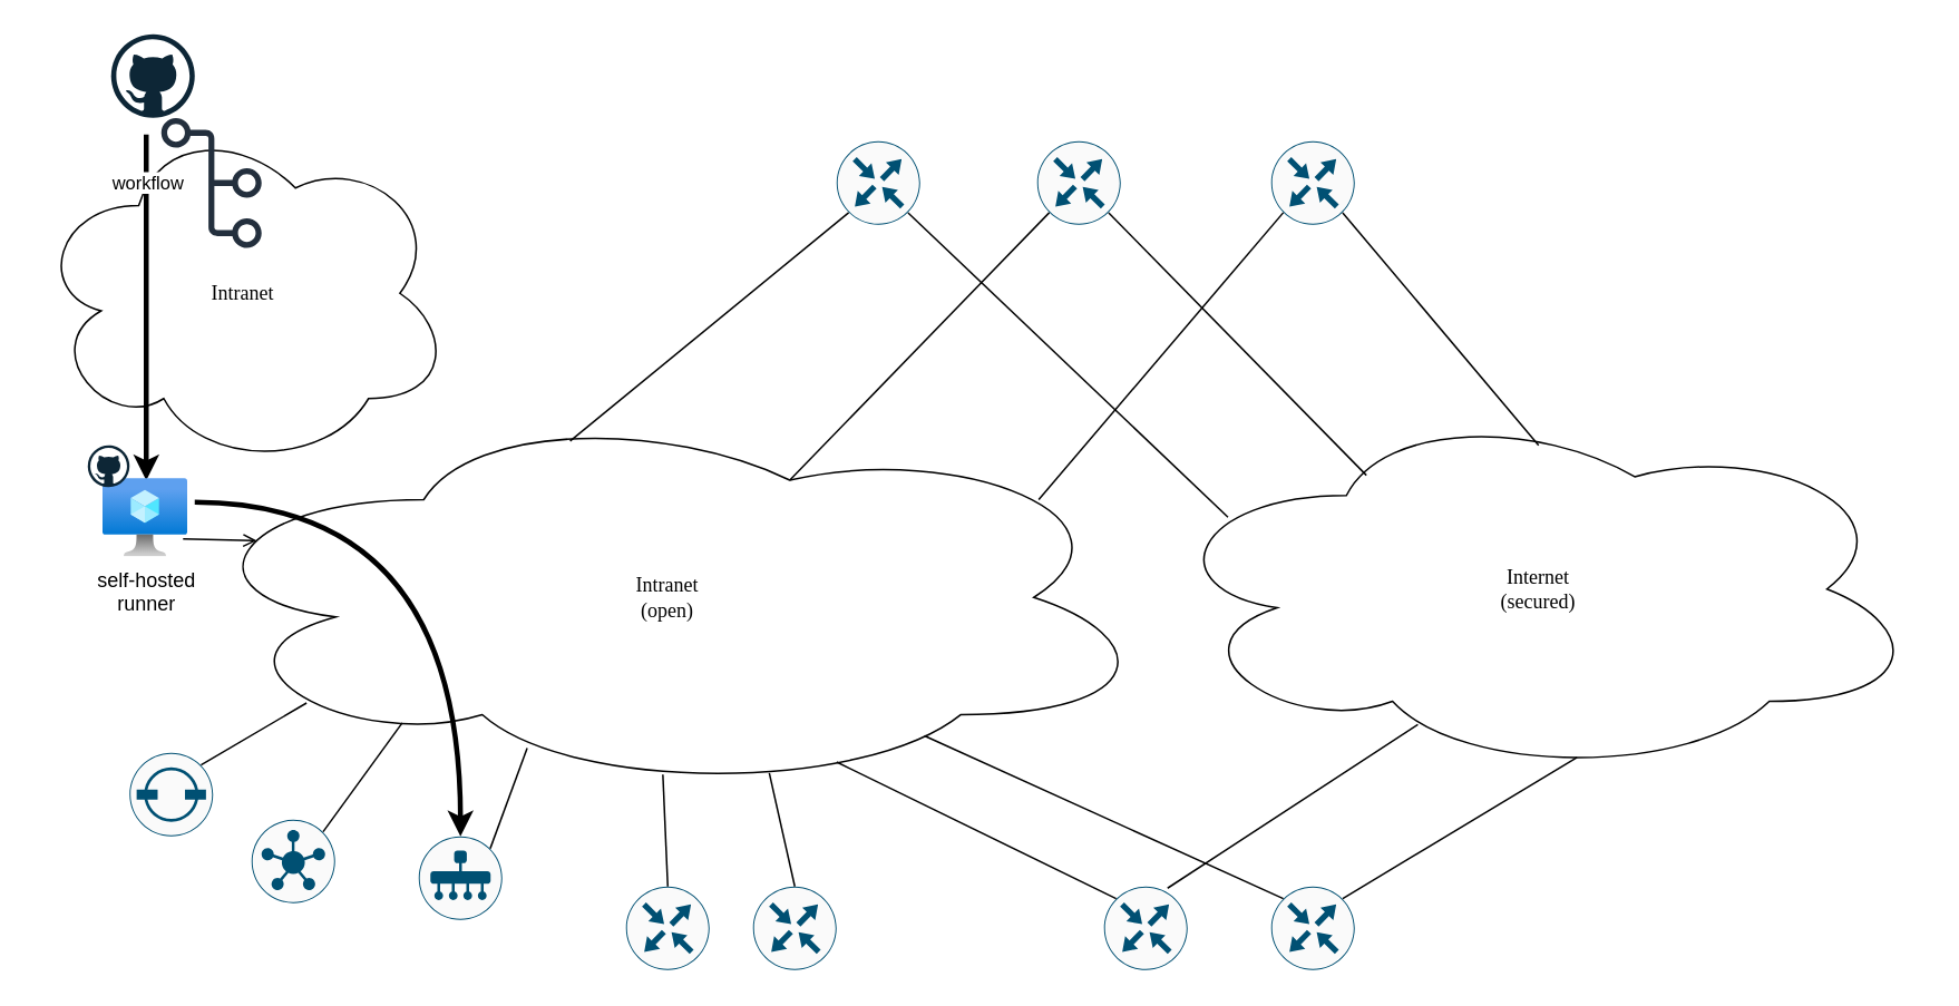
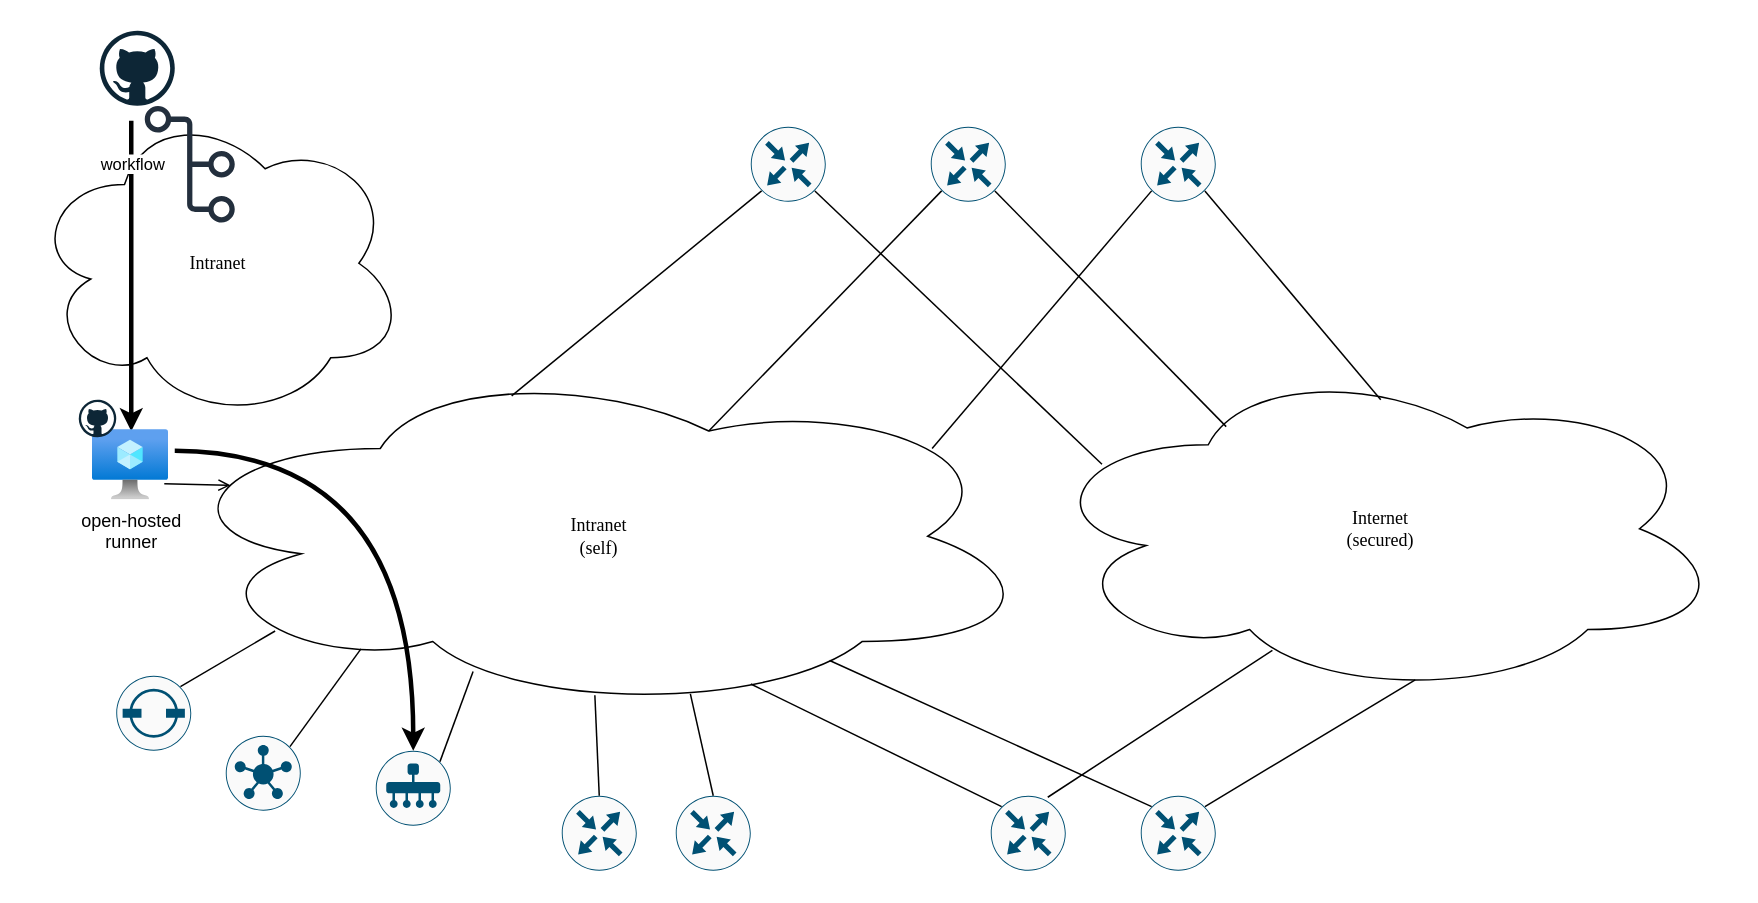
- <mxCell id="15" value="self-hosted&lt;div&gt;runner&lt;/div&gt;" style="image;aspect=fixed;html=1;points=[];align=center;fontSize=12;image=img/lib/azure2/compute/Virtual_Machine.svg;" vertex="1" parent="1"><mxGeometry x="61.33" y="286" width="50.67" height="47" as="geometry" /></mxCell>
+ <mxCell id="15" value="open-hosted&lt;div&gt;runner&lt;/div&gt;" style="image;aspect=fixed;html=1;points=[];align=center;fontSize=12;image=img/lib/azure2/compute/Virtual_Machine.svg;" vertex="1" parent="1"><mxGeometry x="61.33" y="286" width="50.67" height="47" as="geometry" /></mxCell>
- <mxCell id="3" value="Intranet&lt;div&gt;(open)&lt;/div&gt;" style="ellipse;shape=cloud;whiteSpace=wrap;html=1;labelBackgroundColor=none;fontFamily=Lucida Console;" vertex="1" parent="1"><mxGeometry x="107" y="240" width="584" height="234" as="geometry" /></mxCell>
+ <mxCell id="3" value="Intranet&lt;div&gt;(self)&lt;/div&gt;" style="ellipse;shape=cloud;whiteSpace=wrap;html=1;labelBackgroundColor=none;fontFamily=Lucida Console;" vertex="1" parent="1"><mxGeometry x="107" y="240" width="584" height="234" as="geometry" /></mxCell>
